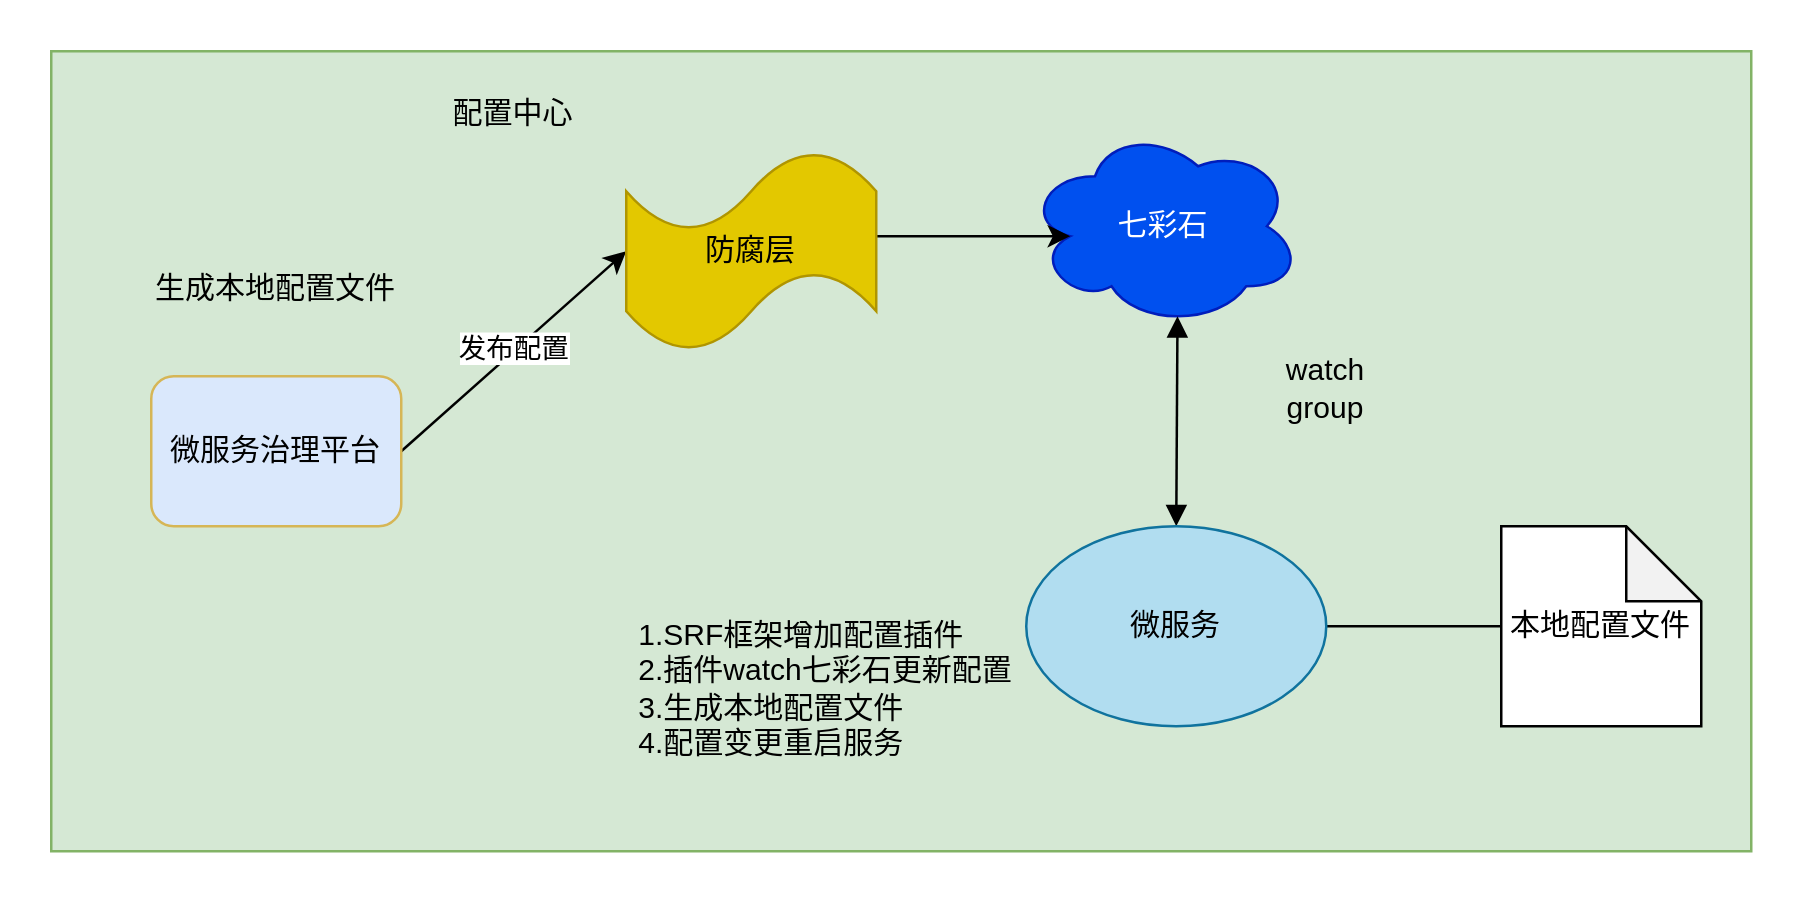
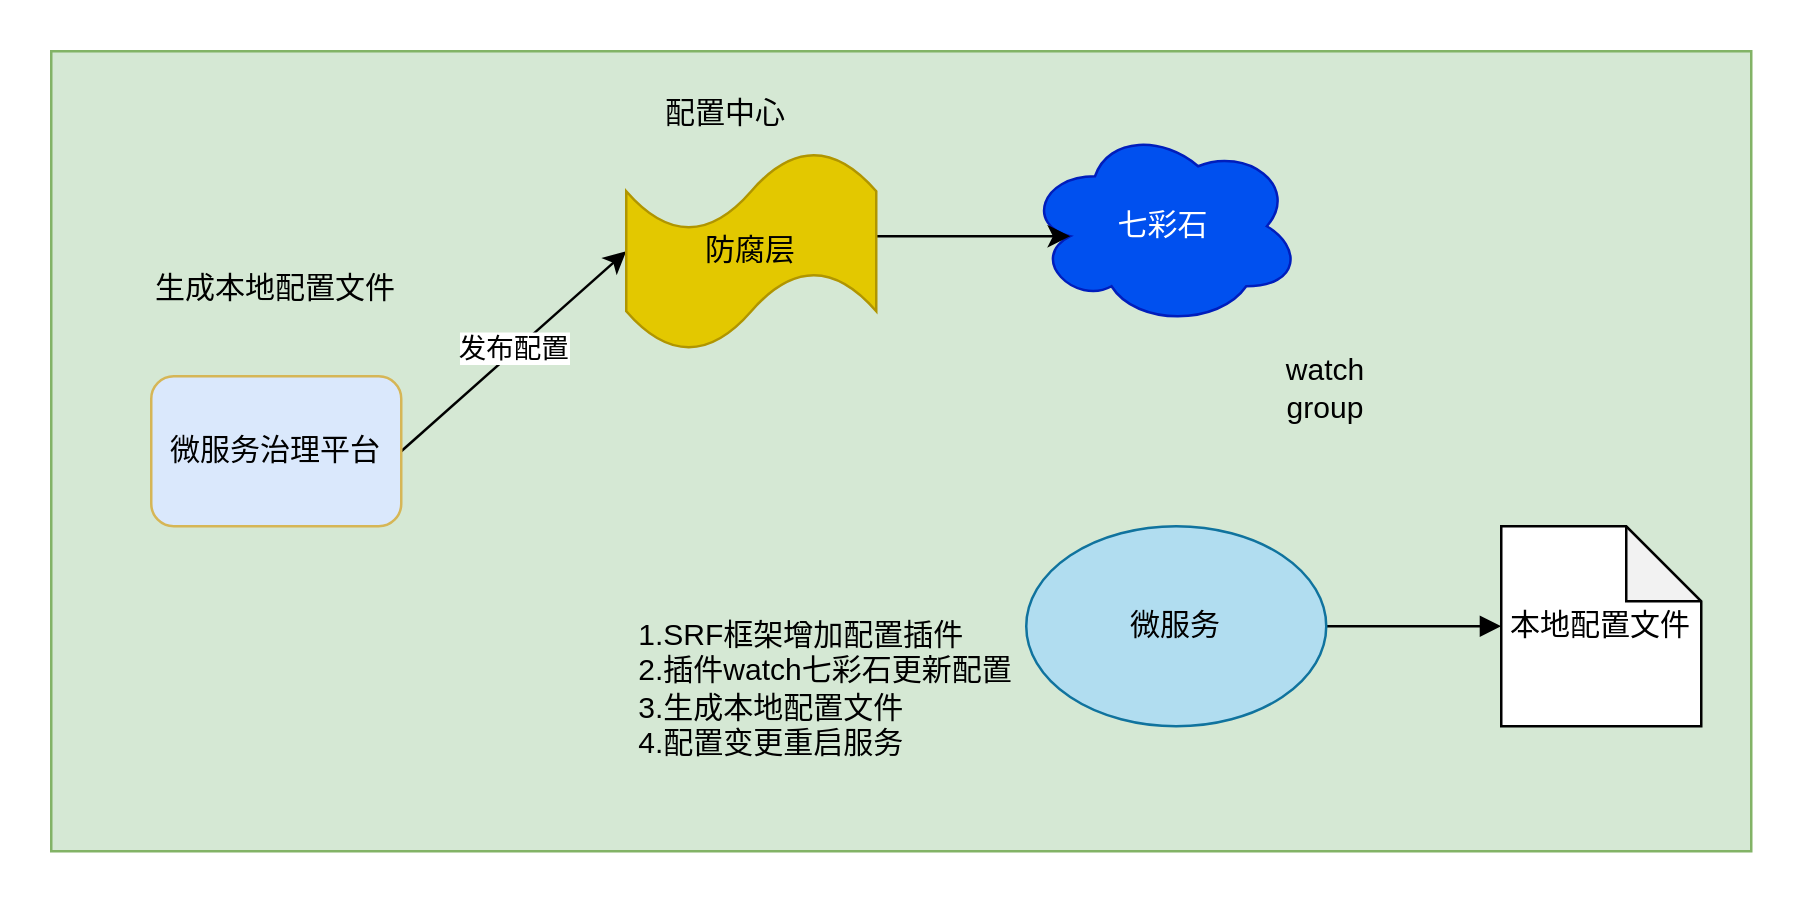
- <mxCell id="17" value="配置中心" style="text;html=1;strokeColor=none;fillColor=none;align=center;verticalAlign=middle;whiteSpace=wrap;rounded=0;" parent="1" vertex="1"><mxGeometry x="175" y="30" width="60" height="30" as="geometry" /></mxCell>
+ <mxCell id="17" value="配置中心" style="text;html=1;strokeColor=none;fillColor=none;align=center;verticalAlign=middle;whiteSpace=wrap;rounded=0;" parent="1" vertex="1"><mxGeometry x="260" y="30" width="60" height="30" as="geometry" /></mxCell>
- <mxCell id="10" style="edgeStyle=none;rounded=0;orthogonalLoop=1;jettySize=auto;html=1;exitX=0.5;exitY=0;exitDx=0;exitDy=0;entryX=0.55;entryY=0.95;entryDx=0;entryDy=0;entryPerimeter=0;endArrow=block;endFill=1;startArrow=block;startFill=1;" parent="1" source="12" target="6" edge="1"><mxGeometry relative="1" as="geometry" /></mxCell>
- <mxCell id="11" style="edgeStyle=none;rounded=0;orthogonalLoop=1;jettySize=auto;html=1;exitX=1;exitY=0.5;exitDx=0;exitDy=0;startArrow=none;startFill=0;endArrow=none;endFill=1;" parent="1" source="12" target="13" edge="1"><mxGeometry relative="1" as="geometry" /></mxCell>
+ <mxCell id="11" style="edgeStyle=none;rounded=0;orthogonalLoop=1;jettySize=auto;html=1;exitX=1;exitY=0.5;exitDx=0;exitDy=0;startArrow=none;startFill=0;endArrow=block;endFill=1;" parent="1" source="12" target="13" edge="1"><mxGeometry relative="1" as="geometry" /></mxCell>
